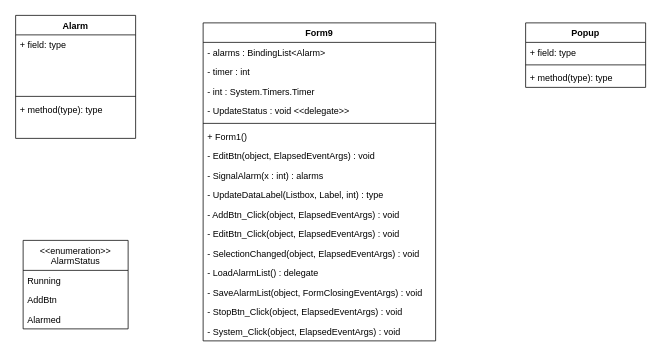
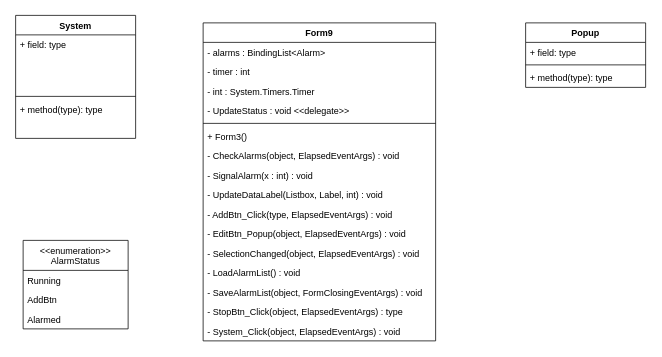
- <mxCell id="2" value="Alarm" style="swimlane;fontStyle=1;align=center;verticalAlign=top;childLayout=stackLayout;horizontal=1;startSize=26;horizontalStack=0;resizeParent=1;resizeParentMax=0;resizeLast=0;collapsible=1;marginBottom=0;" vertex="1" parent="1"><mxGeometry x="20" y="20" width="160" height="164" as="geometry" /></mxCell>
+ <mxCell id="2" value="System" style="swimlane;fontStyle=1;align=center;verticalAlign=top;childLayout=stackLayout;horizontal=1;startSize=26;horizontalStack=0;resizeParent=1;resizeParentMax=0;resizeLast=0;collapsible=1;marginBottom=0;" vertex="1" parent="1"><mxGeometry x="20" y="20" width="160" height="164" as="geometry" /></mxCell>
- <mxCell id="15" value="+ Form1()" style="text;strokeColor=none;fillColor=none;align=left;verticalAlign=top;spacingLeft=4;spacingRight=4;overflow=hidden;rotatable=0;points=[[0,0.5],[1,0.5]];portConstraint=eastwest;" vertex="1" parent="9"><mxGeometry y="138" width="310" height="26" as="geometry" /></mxCell>
+ <mxCell id="15" value="+ Form3()" style="text;strokeColor=none;fillColor=none;align=left;verticalAlign=top;spacingLeft=4;spacingRight=4;overflow=hidden;rotatable=0;points=[[0,0.5],[1,0.5]];portConstraint=eastwest;" vertex="1" parent="9"><mxGeometry y="138" width="310" height="26" as="geometry" /></mxCell>
- <mxCell id="16" value="- EditBtn(object, ElapsedEventArgs) : void" style="text;strokeColor=none;fillColor=none;align=left;verticalAlign=top;spacingLeft=4;spacingRight=4;overflow=hidden;rotatable=0;points=[[0,0.5],[1,0.5]];portConstraint=eastwest;" vertex="1" parent="9"><mxGeometry y="164" width="310" height="26" as="geometry" /></mxCell>
+ <mxCell id="16" value="- CheckAlarms(object, ElapsedEventArgs) : void" style="text;strokeColor=none;fillColor=none;align=left;verticalAlign=top;spacingLeft=4;spacingRight=4;overflow=hidden;rotatable=0;points=[[0,0.5],[1,0.5]];portConstraint=eastwest;" vertex="1" parent="9"><mxGeometry y="164" width="310" height="26" as="geometry" /></mxCell>
- <mxCell id="17" value="- SignalAlarm(x : int) : alarms" style="text;strokeColor=none;fillColor=none;align=left;verticalAlign=top;spacingLeft=4;spacingRight=4;overflow=hidden;rotatable=0;points=[[0,0.5],[1,0.5]];portConstraint=eastwest;" vertex="1" parent="9"><mxGeometry y="190" width="310" height="26" as="geometry" /></mxCell>
+ <mxCell id="17" value="- SignalAlarm(x : int) : void" style="text;strokeColor=none;fillColor=none;align=left;verticalAlign=top;spacingLeft=4;spacingRight=4;overflow=hidden;rotatable=0;points=[[0,0.5],[1,0.5]];portConstraint=eastwest;" vertex="1" parent="9"><mxGeometry y="190" width="310" height="26" as="geometry" /></mxCell>
- <mxCell id="18" value="- UpdateDataLabel(Listbox, Label, int) : type" style="text;strokeColor=none;fillColor=none;align=left;verticalAlign=top;spacingLeft=4;spacingRight=4;overflow=hidden;rotatable=0;points=[[0,0.5],[1,0.5]];portConstraint=eastwest;" vertex="1" parent="9"><mxGeometry y="216" width="310" height="26" as="geometry" /></mxCell>
+ <mxCell id="18" value="- UpdateDataLabel(Listbox, Label, int) : void" style="text;strokeColor=none;fillColor=none;align=left;verticalAlign=top;spacingLeft=4;spacingRight=4;overflow=hidden;rotatable=0;points=[[0,0.5],[1,0.5]];portConstraint=eastwest;" vertex="1" parent="9"><mxGeometry y="216" width="310" height="26" as="geometry" /></mxCell>
- <mxCell id="19" value="- AddBtn_Click(object, ElapsedEventArgs) : void" style="text;strokeColor=none;fillColor=none;align=left;verticalAlign=top;spacingLeft=4;spacingRight=4;overflow=hidden;rotatable=0;points=[[0,0.5],[1,0.5]];portConstraint=eastwest;" vertex="1" parent="9"><mxGeometry y="242" width="310" height="26" as="geometry" /></mxCell>
+ <mxCell id="19" value="- AddBtn_Click(type, ElapsedEventArgs) : void" style="text;strokeColor=none;fillColor=none;align=left;verticalAlign=top;spacingLeft=4;spacingRight=4;overflow=hidden;rotatable=0;points=[[0,0.5],[1,0.5]];portConstraint=eastwest;" vertex="1" parent="9"><mxGeometry y="242" width="310" height="26" as="geometry" /></mxCell>
- <mxCell id="20" value="- EditBtn_Click(object, ElapsedEventArgs) : void" style="text;strokeColor=none;fillColor=none;align=left;verticalAlign=top;spacingLeft=4;spacingRight=4;overflow=hidden;rotatable=0;points=[[0,0.5],[1,0.5]];portConstraint=eastwest;" vertex="1" parent="9"><mxGeometry y="268" width="310" height="26" as="geometry" /></mxCell>
+ <mxCell id="20" value="- EditBtn_Popup(object, ElapsedEventArgs) : void" style="text;strokeColor=none;fillColor=none;align=left;verticalAlign=top;spacingLeft=4;spacingRight=4;overflow=hidden;rotatable=0;points=[[0,0.5],[1,0.5]];portConstraint=eastwest;" vertex="1" parent="9"><mxGeometry y="268" width="310" height="26" as="geometry" /></mxCell>
- <mxCell id="22" value="- LoadAlarmList() : delegate" style="text;strokeColor=none;fillColor=none;align=left;verticalAlign=top;spacingLeft=4;spacingRight=4;overflow=hidden;rotatable=0;points=[[0,0.5],[1,0.5]];portConstraint=eastwest;" vertex="1" parent="9"><mxGeometry y="320" width="310" height="26" as="geometry" /></mxCell>
+ <mxCell id="22" value="- LoadAlarmList() : void" style="text;strokeColor=none;fillColor=none;align=left;verticalAlign=top;spacingLeft=4;spacingRight=4;overflow=hidden;rotatable=0;points=[[0,0.5],[1,0.5]];portConstraint=eastwest;" vertex="1" parent="9"><mxGeometry y="320" width="310" height="26" as="geometry" /></mxCell>
- <mxCell id="24" value="- StopBtn_Click(object, ElapsedEventArgs) : void" style="text;strokeColor=none;fillColor=none;align=left;verticalAlign=top;spacingLeft=4;spacingRight=4;overflow=hidden;rotatable=0;points=[[0,0.5],[1,0.5]];portConstraint=eastwest;" vertex="1" parent="9"><mxGeometry y="372" width="310" height="26" as="geometry" /></mxCell>
+ <mxCell id="24" value="- StopBtn_Click(object, ElapsedEventArgs) : type" style="text;strokeColor=none;fillColor=none;align=left;verticalAlign=top;spacingLeft=4;spacingRight=4;overflow=hidden;rotatable=0;points=[[0,0.5],[1,0.5]];portConstraint=eastwest;" vertex="1" parent="9"><mxGeometry y="372" width="310" height="26" as="geometry" /></mxCell>
